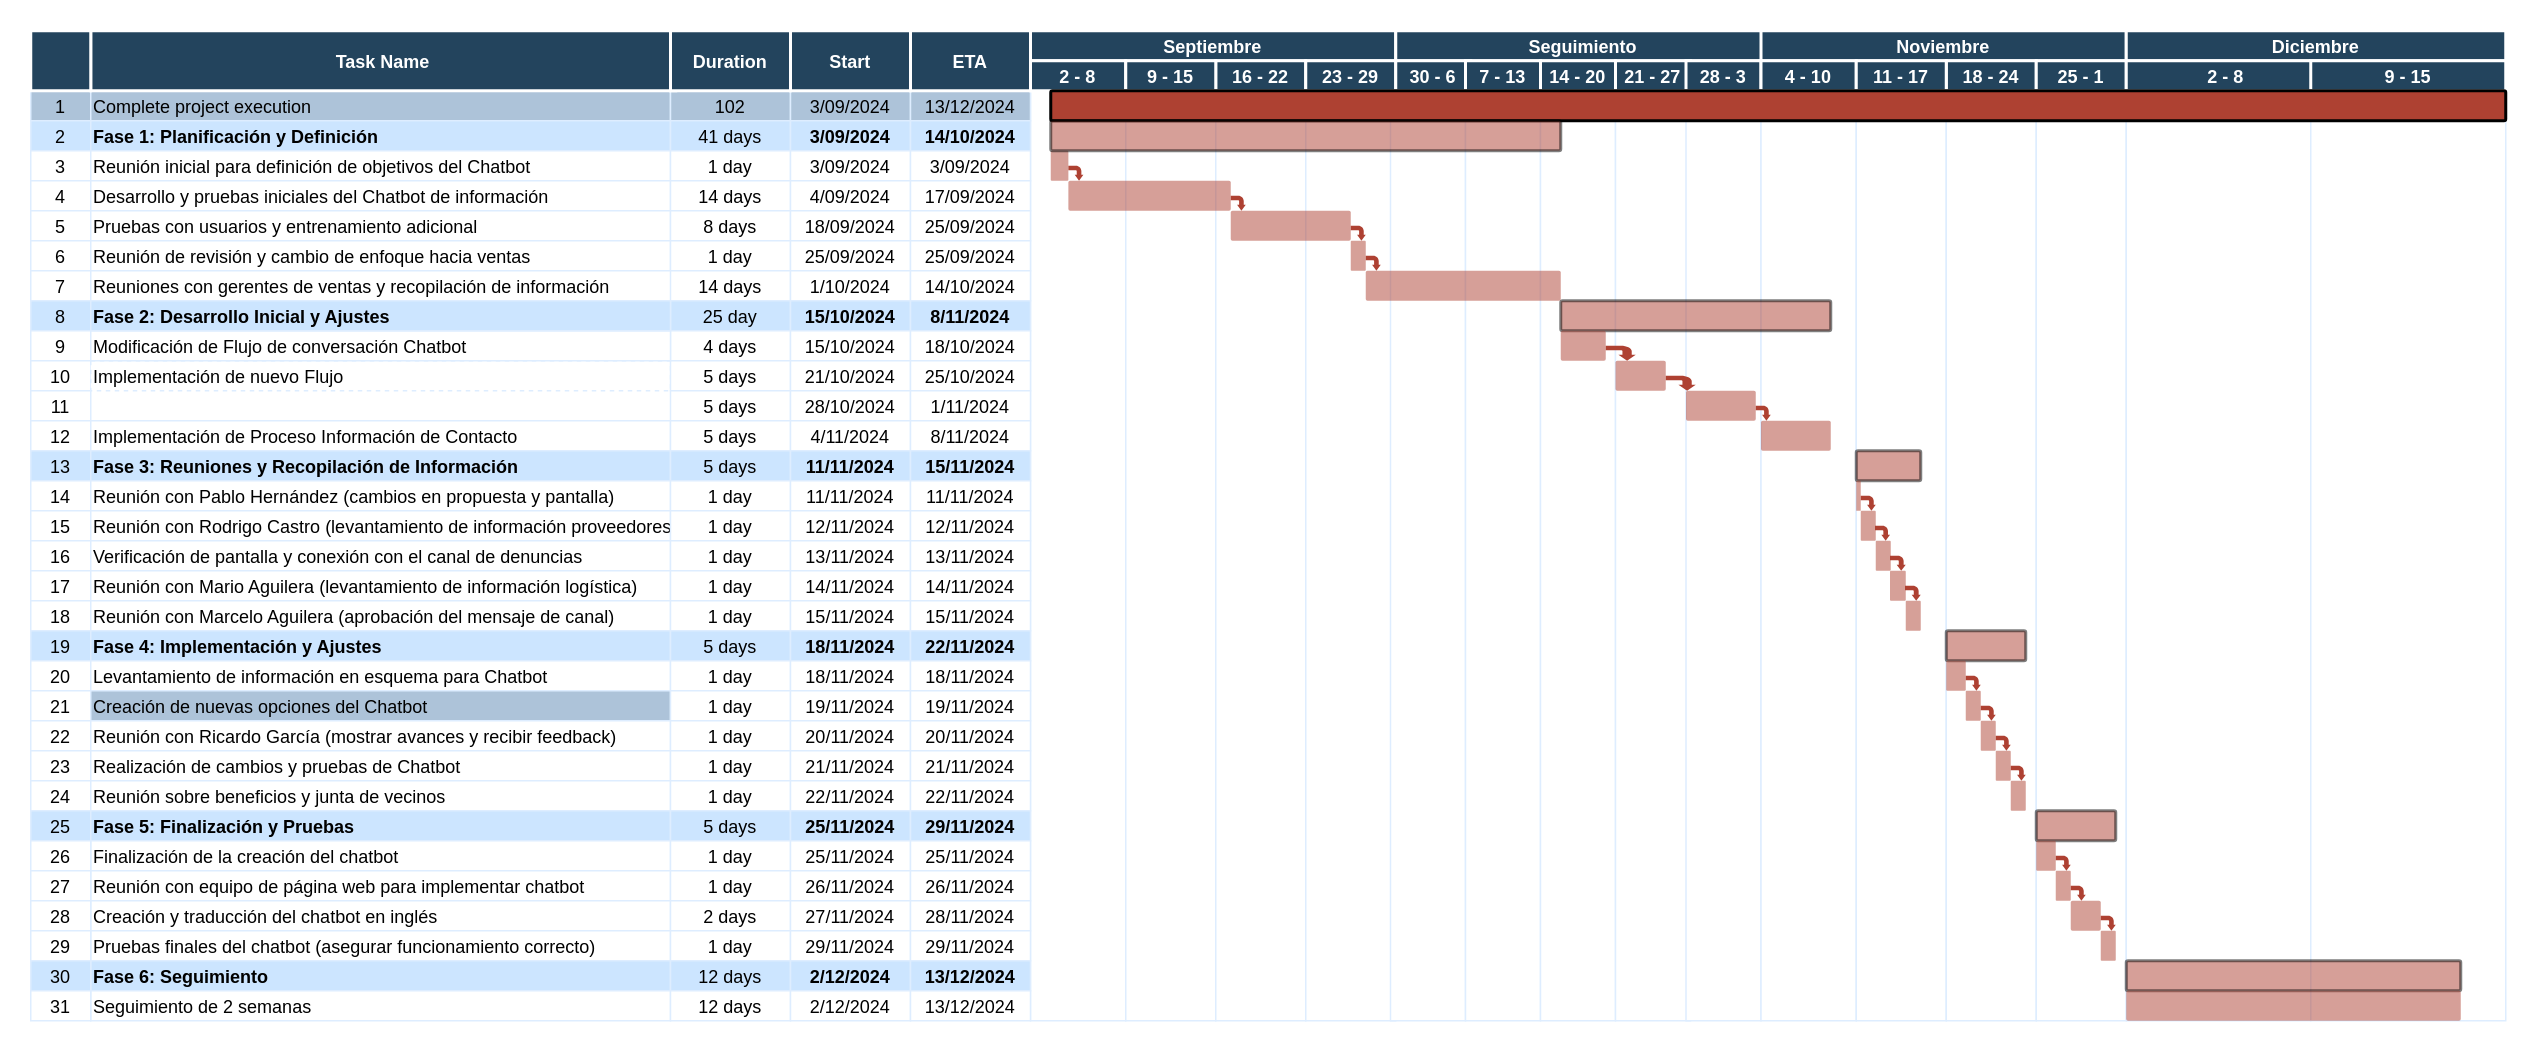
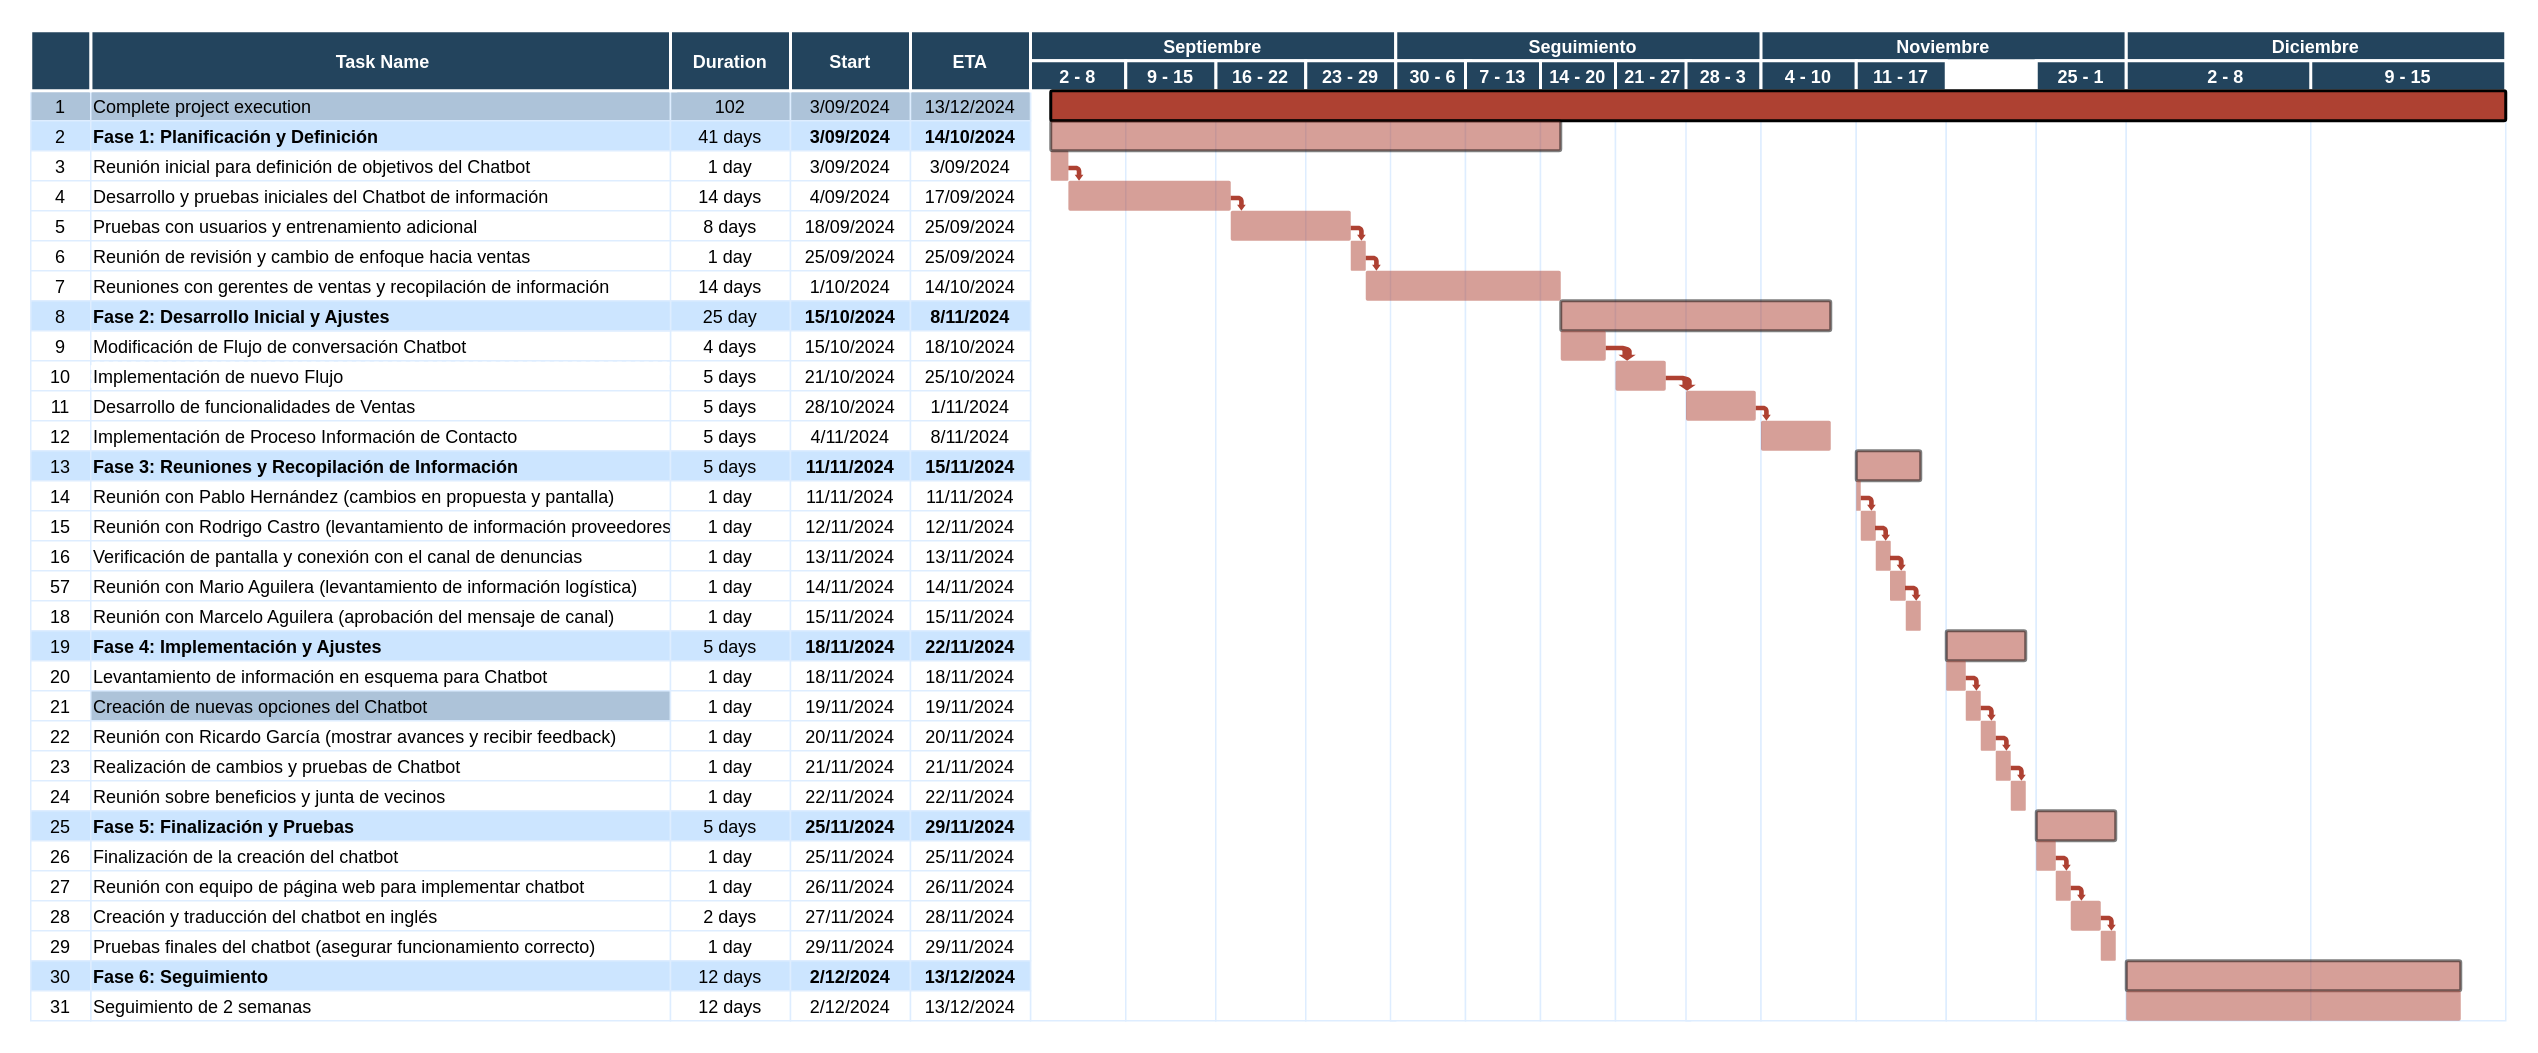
- <mxCell id="197" value="18 - 24" style="fillColor=#23445D;strokeColor=#FFFFFF;strokeWidth=2;fontColor=#FFFFFF;fontStyle=1" vertex="1" parent="1"><mxGeometry x="1297" y="40" width="60" height="20" as="geometry" /></mxCell>
+ <mxCell id="67" value="Desarrollo de funcionalidades de Ventas" style="align=left;strokeColor=#DEEDFF" vertex="1" parent="1"><mxGeometry x="60" y="260" width="386.5" height="20" as="geometry" /></mxCell>
- <mxCell id="96" value="17" style="strokeColor=#DEEDFF" vertex="1" parent="1"><mxGeometry x="20" y="380" width="40" height="20" as="geometry" /></mxCell>
+ <mxCell id="96" value="57" style="strokeColor=#DEEDFF" vertex="1" parent="1"><mxGeometry x="20" y="380" width="40" height="20" as="geometry" /></mxCell>
